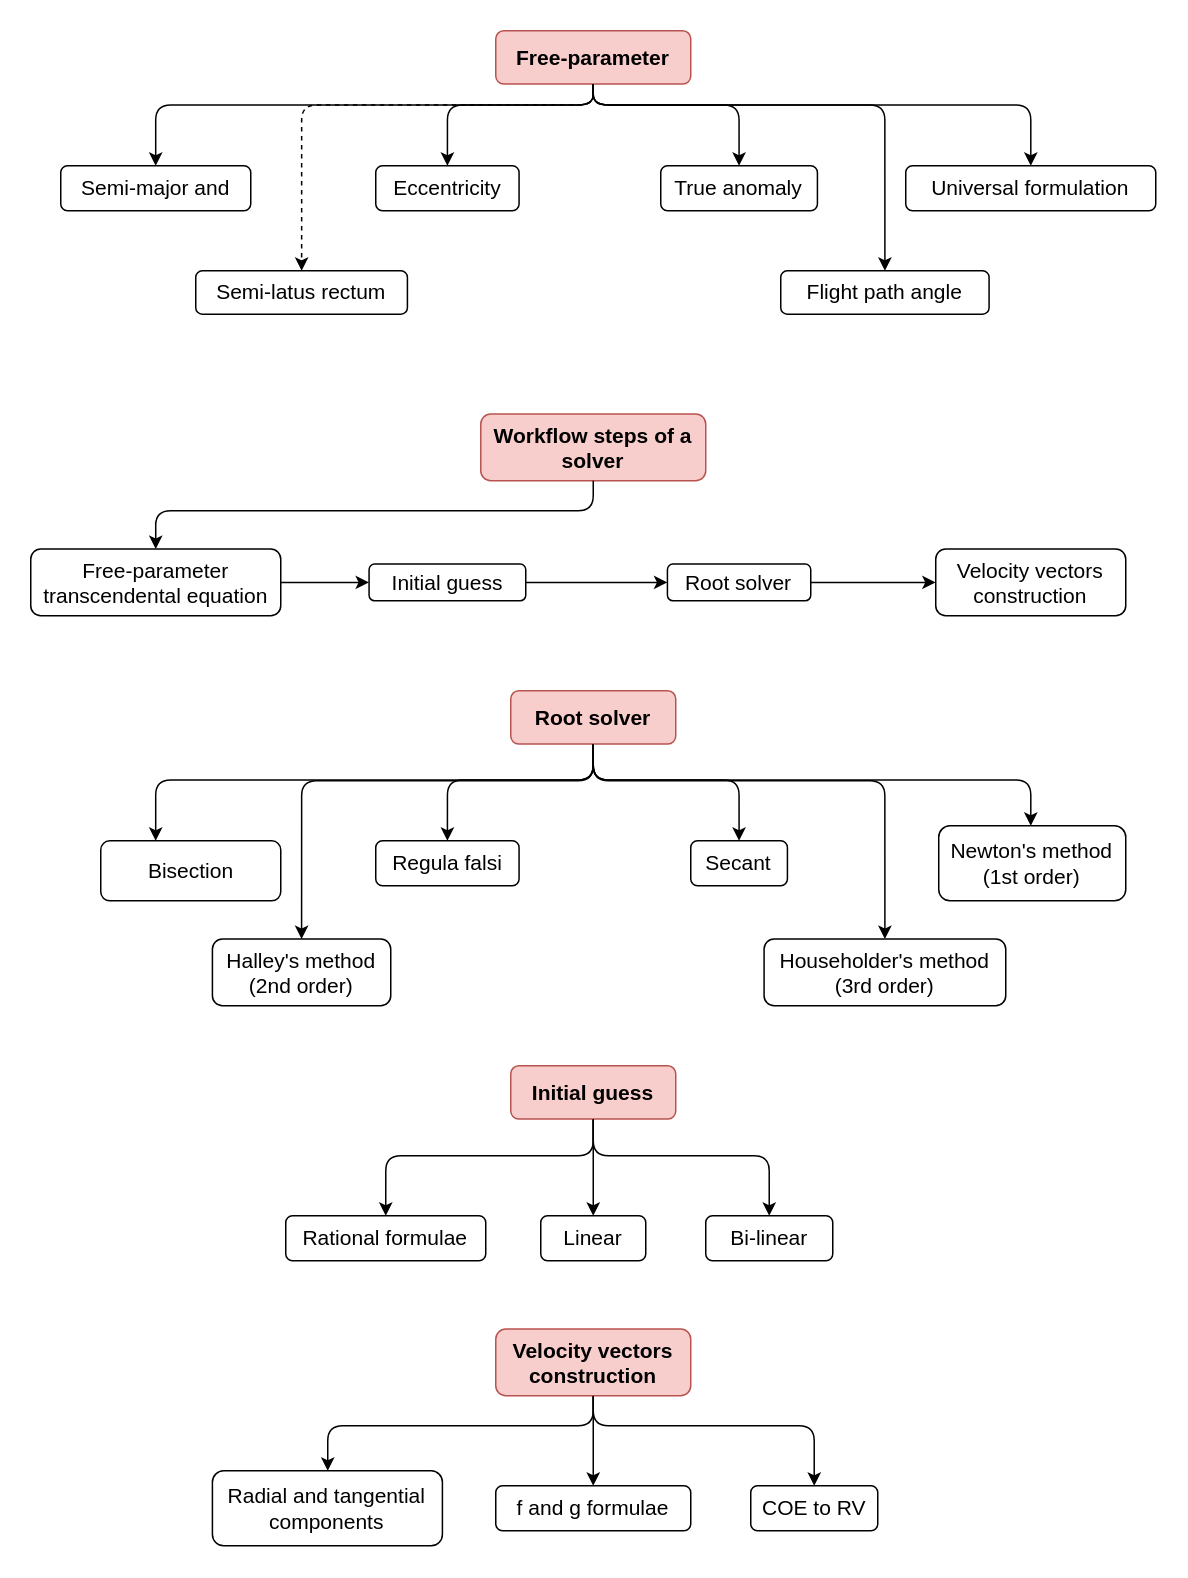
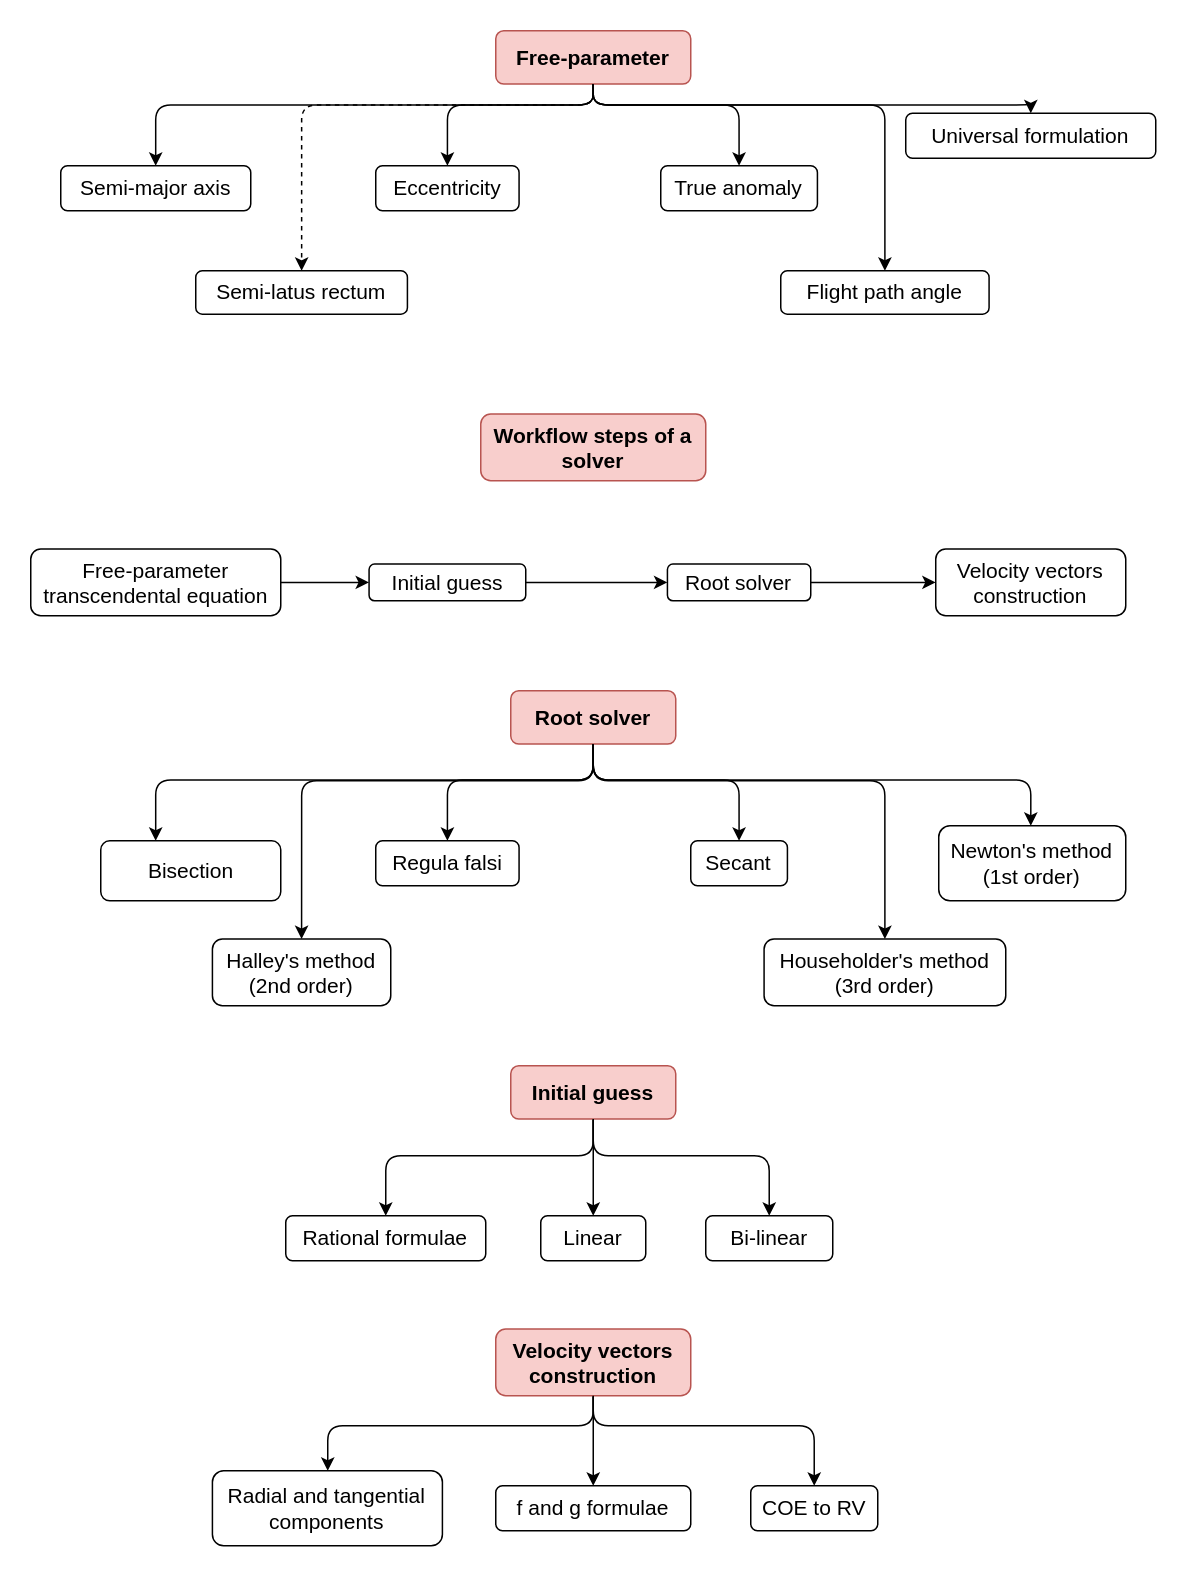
- <mxCell id="3" value="Semi-major and" style="whiteSpace=wrap;html=1;fontSize=14;glass=0;strokeWidth=1;shadow=0;rounded=1;" parent="1" vertex="1"><mxGeometry x="40" y="110" width="126.67" height="30.04" as="geometry" /></mxCell>
+ <mxCell id="3" value="Semi-major axis" style="whiteSpace=wrap;html=1;fontSize=14;glass=0;strokeWidth=1;shadow=0;rounded=1;" parent="1" vertex="1"><mxGeometry x="40" y="110" width="126.67" height="30.04" as="geometry" /></mxCell>
- <mxCell id="11" value="Universal formulation" style="whiteSpace=wrap;html=1;fontSize=14;glass=0;strokeWidth=1;shadow=0;rounded=1;" vertex="1" parent="1"><mxGeometry x="603.33" y="110" width="166.67" height="30.04" as="geometry" /></mxCell>
+ <mxCell id="11" value="Universal formulation" style="whiteSpace=wrap;html=1;fontSize=14;glass=0;strokeWidth=1;shadow=0;rounded=1;" vertex="1" parent="1"><mxGeometry x="603.33" y="75" width="166.67" height="30.04" as="geometry" /></mxCell>
- <mxCell id="18" style="edgeStyle=orthogonalEdgeStyle;orthogonalLoop=1;jettySize=auto;html=1;entryX=0.5;entryY=0;entryDx=0;entryDy=0;fontSize=14;" edge="1" parent="15" source="16" target="17"><mxGeometry as="geometry"><Array as="points"><mxPoint x="375" y="70" /><mxPoint x="83" y="70" /></Array></mxGeometry></mxCell>
